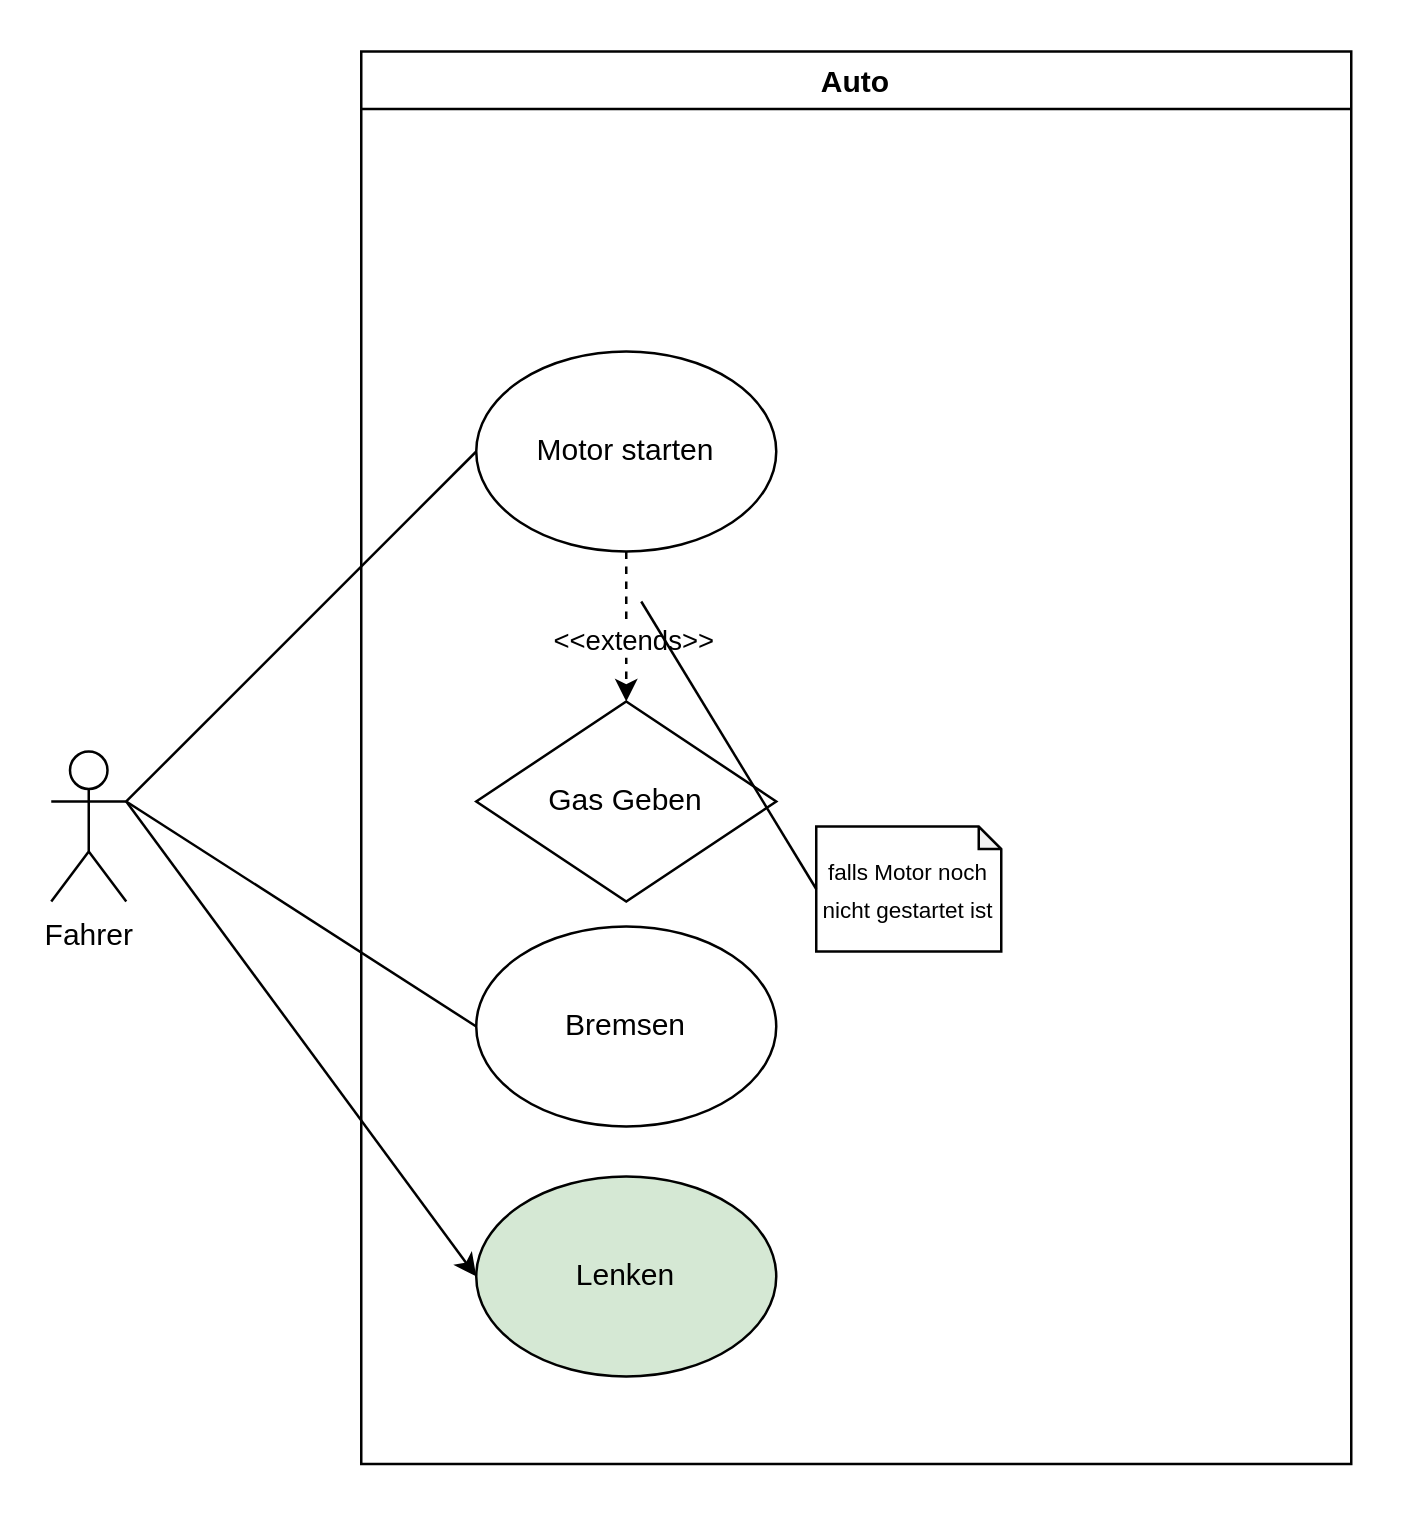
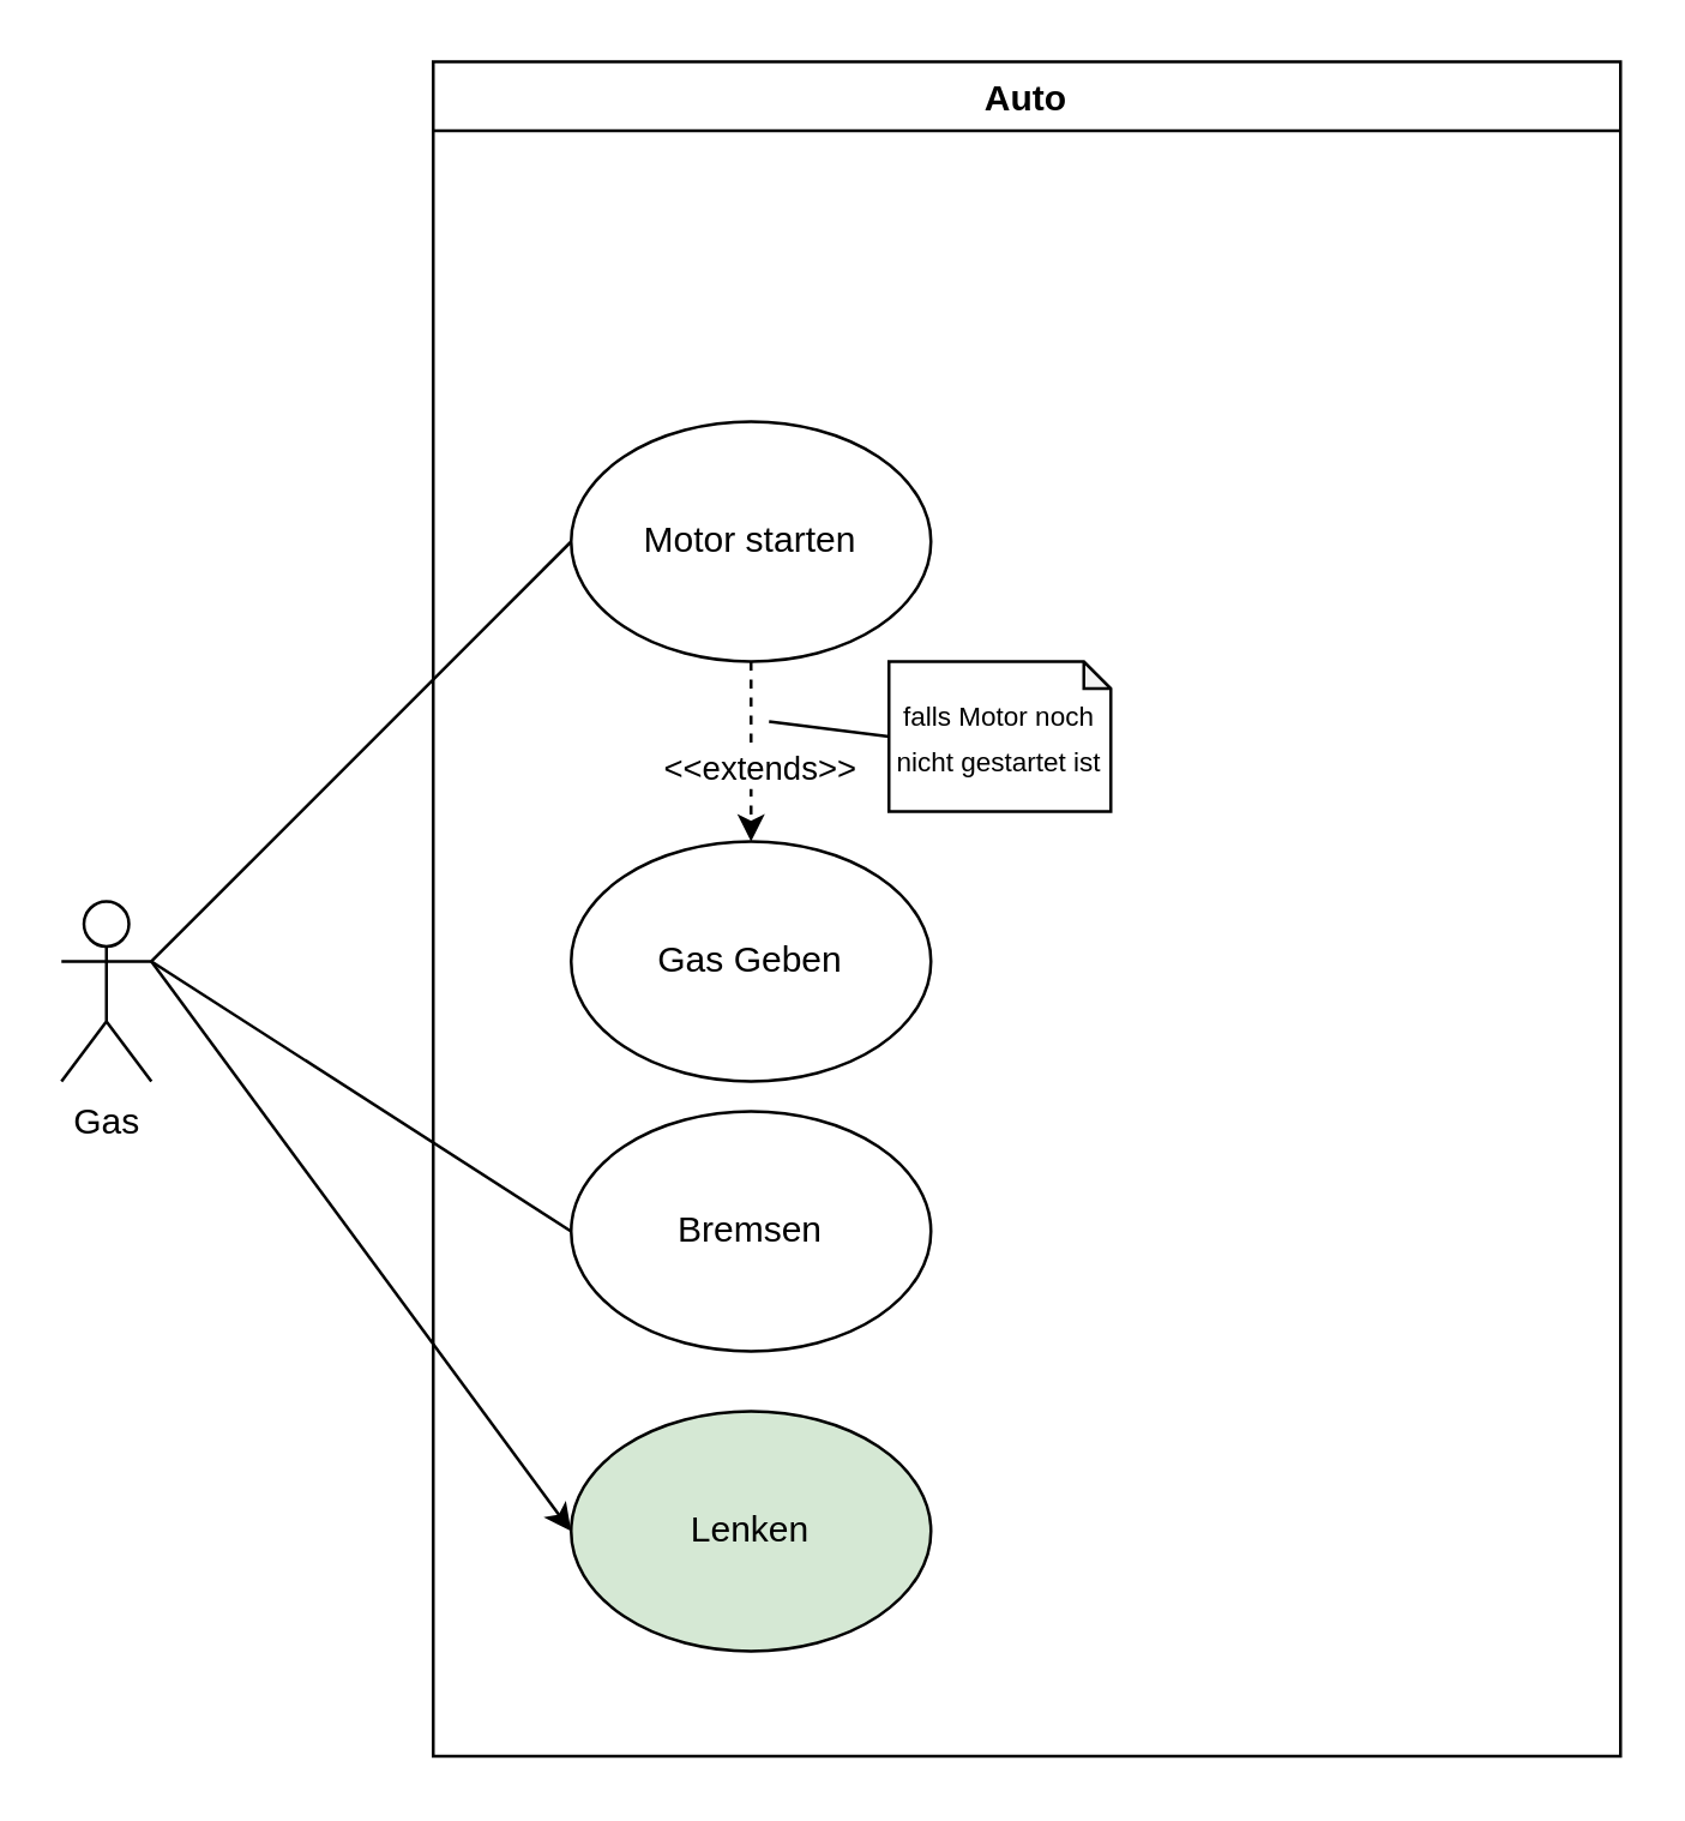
- <mxCell id="4" value="Gas Geben" style="rhombus;whiteSpace=wrap;html=1;" vertex="1" parent="2"><mxGeometry x="46" y="260" width="120" height="80" as="geometry" /></mxCell>
+ <mxCell id="4" value="Gas Geben" style="ellipse;whiteSpace=wrap;html=1;" vertex="1" parent="2"><mxGeometry x="46" y="260" width="120" height="80" as="geometry" /></mxCell>
- <mxCell id="9" value="&lt;font style=&quot;font-size: 9px&quot;&gt;falls Motor noch nicht gestartet ist&lt;/font&gt;" style="shape=note;whiteSpace=wrap;html=1;backgroundOutline=1;darkOpacity=0.05;size=9;" vertex="1" parent="2"><mxGeometry x="182" y="310" width="74" height="50" as="geometry" /></mxCell>
+ <mxCell id="9" value="&lt;font style=&quot;font-size: 9px&quot;&gt;falls Motor noch nicht gestartet ist&lt;/font&gt;" style="shape=note;whiteSpace=wrap;html=1;backgroundOutline=1;darkOpacity=0.05;size=9;" vertex="1" parent="2"><mxGeometry x="152" y="200" width="74" height="50" as="geometry" /></mxCell>
- <mxCell id="10" value="Fahrer" style="shape=umlActor;verticalLabelPosition=bottom;verticalAlign=top;html=1;outlineConnect=0;" vertex="1" parent="1"><mxGeometry x="20" y="300" width="30" height="60" as="geometry" /></mxCell>
+ <mxCell id="10" value="Gas" style="shape=umlActor;verticalLabelPosition=bottom;verticalAlign=top;html=1;outlineConnect=0;" vertex="1" parent="1"><mxGeometry x="20" y="300" width="30" height="60" as="geometry" /></mxCell>
